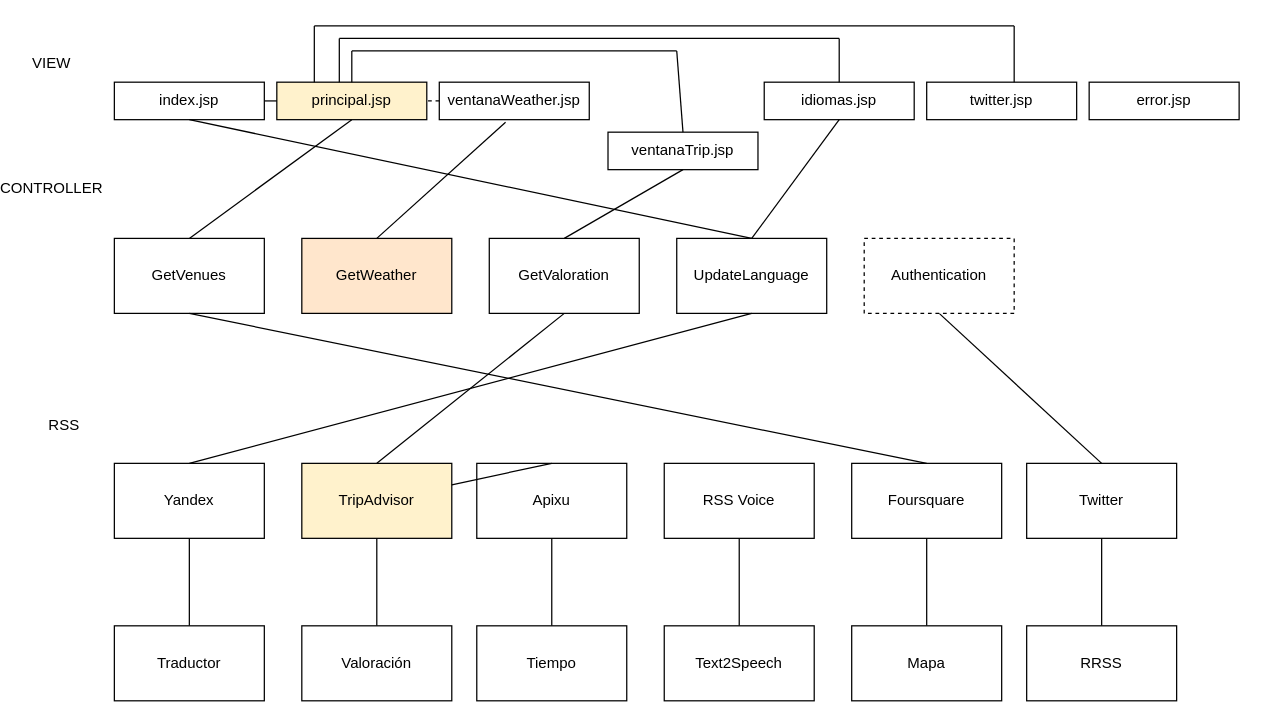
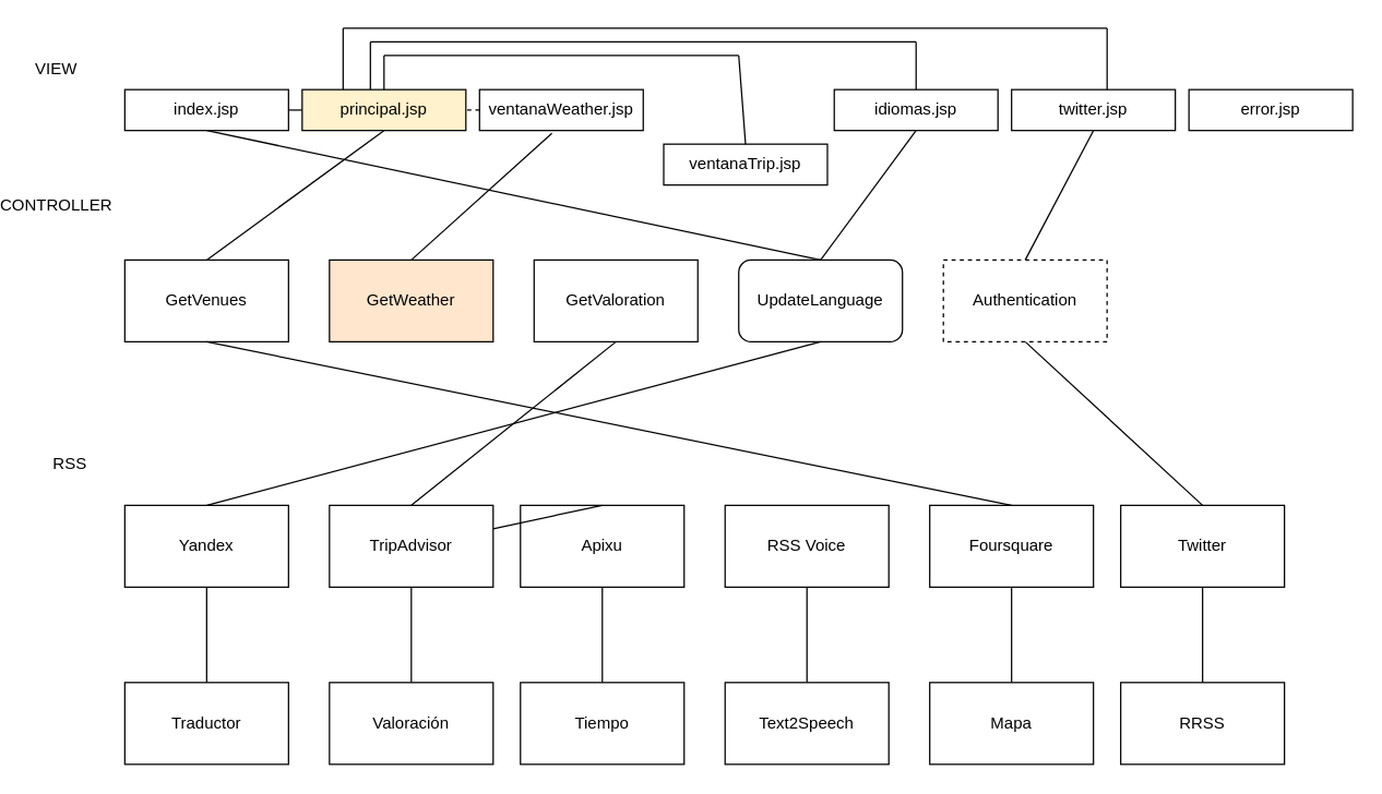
+ <mxCell id="44" value="" style="endArrow=none;html=1;entryX=0.5;entryY=1;entryDx=0;entryDy=0;exitX=0.5;exitY=0;exitDx=0;exitDy=0;" parent="1" source="46" target="6" edge="1"><mxGeometry width="50" height="50" relative="1" as="geometry"><mxPoint x="790" y="140" as="sourcePoint" /><mxPoint x="410" y="230" as="targetPoint" /></mxGeometry></mxCell>
- <mxCell id="38" value="" style="endArrow=none;html=1;exitX=0.5;exitY=0;exitDx=0;exitDy=0;entryX=0.5;entryY=1;entryDx=0;entryDy=0;" parent="1" source="37" target="9" edge="1"><mxGeometry width="50" height="50" relative="1" as="geometry"><mxPoint x="300" y="220" as="sourcePoint" /><mxPoint x="350" y="170" as="targetPoint" /></mxGeometry></mxCell>
- <mxCell id="40" value="UpdateLanguage" style="rounded=0;whiteSpace=wrap;html=1;" parent="1" vertex="1"><mxGeometry x="540" y="190" width="120" height="60" as="geometry" /></mxCell>
+ <mxCell id="40" value="UpdateLanguage" style="whiteSpace=wrap;html=1;rounded=1;" parent="1" vertex="1"><mxGeometry x="540" y="190" width="120" height="60" as="geometry" /></mxCell>
- <mxCell id="15" value="TripAdvisor" style="rounded=0;whiteSpace=wrap;html=1;fillColor=#fff2cc;" parent="1" vertex="1"><mxGeometry x="240" y="370" width="120" height="60" as="geometry" /></mxCell>
+ <mxCell id="15" value="TripAdvisor" style="rounded=0;whiteSpace=wrap;html=1;" parent="1" vertex="1"><mxGeometry x="240" y="370" width="120" height="60" as="geometry" /></mxCell>
